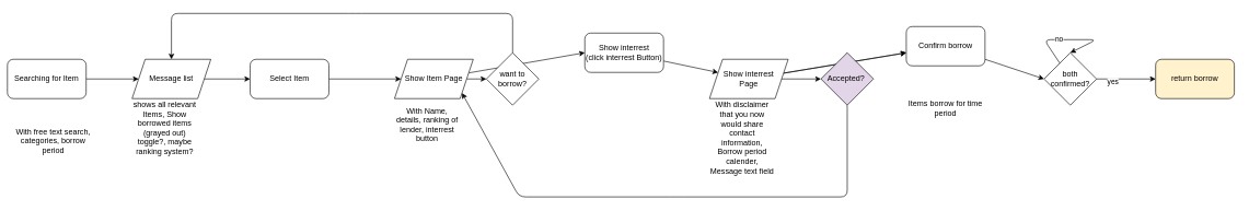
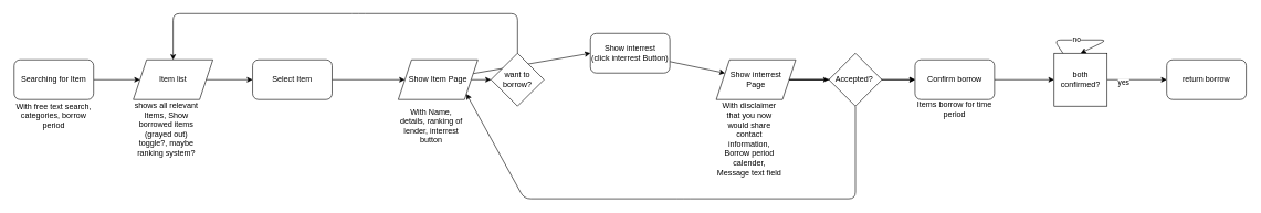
- <mxCell id="9" value="Confirm borrow" style="rounded=1;whiteSpace=wrap;html=1;" parent="1" vertex="1"><mxGeometry x="1380" y="40" width="120" height="60" as="geometry" /></mxCell>
+ <mxCell id="9" value="Confirm borrow" style="rounded=1;whiteSpace=wrap;html=1;" parent="1" vertex="1"><mxGeometry x="1380" y="90" width="120" height="60" as="geometry" /></mxCell>
- <mxCell id="3" value="Searching for Item" style="rounded=1;whiteSpace=wrap;html=1;" parent="1" vertex="1"><mxGeometry x="10" y="90" width="120" height="60" as="geometry" /></mxCell>
+ <mxCell id="3" value="Searching for Item" style="rounded=1;whiteSpace=wrap;html=1;" parent="1" vertex="1"><mxGeometry x="20" y="90" width="120" height="60" as="geometry" /></mxCell>
- <mxCell id="13" value="Message list" style="shape=parallelogram;perimeter=parallelogramPerimeter;whiteSpace=wrap;html=1;fixedSize=1;" parent="1" vertex="1"><mxGeometry x="200" y="90" width="120" height="60" as="geometry" /></mxCell>
+ <mxCell id="13" value="Item list" style="shape=parallelogram;perimeter=parallelogramPerimeter;whiteSpace=wrap;html=1;fixedSize=1;" parent="1" vertex="1"><mxGeometry x="200" y="90" width="120" height="60" as="geometry" /></mxCell>
- <mxCell id="27" value="Accepted?&amp;nbsp;" style="rhombus;whiteSpace=wrap;html=1;fillColor=#e1d5e7;" parent="1" vertex="1"><mxGeometry x="1250" y="80" width="80" height="80" as="geometry" /></mxCell>
+ <mxCell id="27" value="Accepted?&amp;nbsp;" style="rhombus;whiteSpace=wrap;html=1;" parent="1" vertex="1"><mxGeometry x="1250" y="80" width="80" height="80" as="geometry" /></mxCell>
- <mxCell id="31" value="both confirmed?" style="rhombus;whiteSpace=wrap;html=1;" parent="1" vertex="1"><mxGeometry x="1590" y="80" width="80" height="80" as="geometry" /></mxCell>
+ <mxCell id="31" value="both confirmed?" style="whiteSpace=wrap;html=1;rounded=0;" parent="1" vertex="1"><mxGeometry x="1590" y="80" width="80" height="80" as="geometry" /></mxCell>
- <mxCell id="10" value="return borrow" style="rounded=1;whiteSpace=wrap;html=1;fillColor=#fff2cc;" parent="1" vertex="1"><mxGeometry x="1760" y="90" width="120" height="60" as="geometry" /></mxCell>
+ <mxCell id="10" value="return borrow" style="rounded=1;whiteSpace=wrap;html=1;" parent="1" vertex="1"><mxGeometry x="1760" y="90" width="120" height="60" as="geometry" /></mxCell>
- <mxCell id="11" value="With free text search, categories, borrow period" style="text;html=1;strokeColor=none;fillColor=none;align=center;verticalAlign=middle;whiteSpace=wrap;rounded=0;" parent="1" vertex="1"><mxGeometry x="20" y="200" width="120" height="30" as="geometry" /></mxCell>
+ <mxCell id="11" value="With free text search, categories, borrow period" style="text;html=1;strokeColor=none;fillColor=none;align=center;verticalAlign=middle;whiteSpace=wrap;rounded=0;" parent="1" vertex="1"><mxGeometry x="20" y="160" width="120" height="30" as="geometry" /></mxCell>
